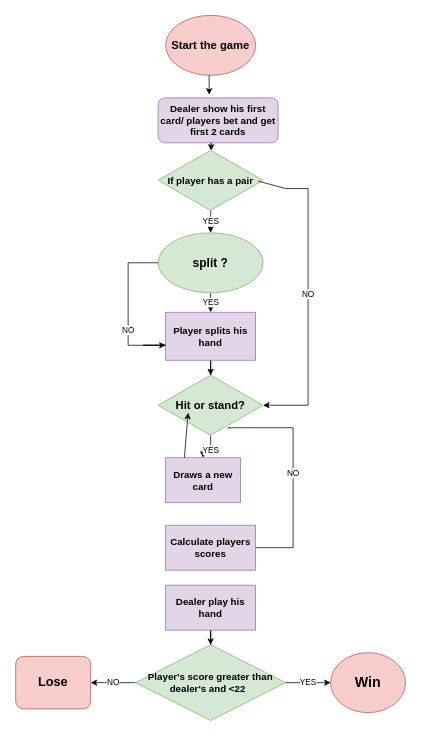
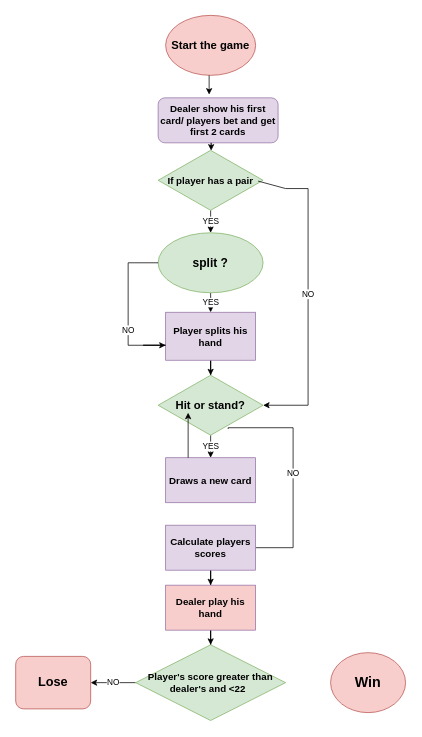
- <mxCell id="16" value="Draws a new card" style="whiteSpace=wrap;html=1;fontSize=13;fillColor=#e1d5e7;strokeColor=#9673a6;fontStyle=1" parent="1" vertex="1"><mxGeometry x="220" y="610" width="100" height="60" as="geometry" /></mxCell>
+ <mxCell id="16" value="Draws a new card" style="whiteSpace=wrap;html=1;fontSize=13;fillColor=#e1d5e7;strokeColor=#9673a6;fontStyle=1" parent="1" vertex="1"><mxGeometry x="220" y="610" width="120" height="60" as="geometry" /></mxCell>
+ <mxCell id="18" value="" style="edgeStyle=orthogonalEdgeStyle;rounded=0;orthogonalLoop=1;jettySize=auto;html=1;" parent="1" source="19" target="21" edge="1"><mxGeometry relative="1" as="geometry" /></mxCell>
- <mxCell id="21" value="Dealer play his hand" style="whiteSpace=wrap;html=1;fontSize=13;fillColor=#e1d5e7;strokeColor=#9673a6;fontStyle=1" parent="1" vertex="1"><mxGeometry x="220" y="780" width="120" height="60" as="geometry" /></mxCell>
+ <mxCell id="21" value="Dealer play his hand" style="whiteSpace=wrap;html=1;fontSize=13;fillColor=#f8cecc;strokeColor=#9673a6;fontStyle=1;" parent="1" vertex="1"><mxGeometry x="220" y="780" width="120" height="60" as="geometry" /></mxCell>
- <mxCell id="23" value="YES" style="edgeStyle=orthogonalEdgeStyle;rounded=0;orthogonalLoop=1;jettySize=auto;html=1;" parent="1" source="24" target="26" edge="1"><mxGeometry relative="1" as="geometry" /></mxCell>
